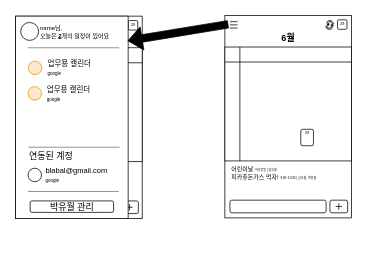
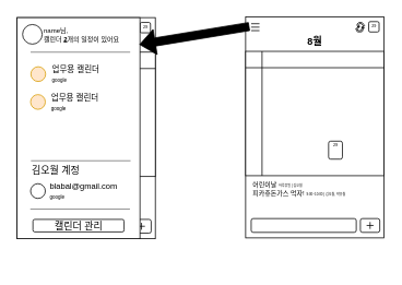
- <mxCell id="45" value="&lt;span style=&quot;font-size: 8px;&quot;&gt;name님,&lt;br style=&quot;font-size: 8px;&quot;&gt;오늘은 &lt;b&gt;&lt;u&gt;2&lt;/u&gt;&lt;/b&gt;개의 일정이 있어요&lt;/span&gt;" style="text;html=1;align=left;verticalAlign=middle;resizable=0;points=[];autosize=1;strokeColor=none;fillColor=none;fontSize=8;" vertex="1" parent="24"><mxGeometry x="30.69" y="5.91" width="120" height="30" as="geometry" /></mxCell>
+ <mxCell id="45" value="&lt;span style=&quot;font-size: 8px;&quot;&gt;name님,&lt;br style=&quot;font-size: 8px;&quot;&gt;캘린더 &lt;b&gt;&lt;u&gt;2&lt;/u&gt;&lt;/b&gt;개의 일정이 있어요&lt;/span&gt;" style="text;html=1;align=left;verticalAlign=middle;resizable=0;points=[];autosize=1;strokeColor=none;fillColor=none;fontSize=8;" vertex="1" parent="24"><mxGeometry x="30.69" y="5.91" width="120" height="30" as="geometry" /></mxCell>
- <mxCell id="11" value="6&lt;font style=&quot;font-size: 12px;&quot;&gt;월&lt;/font&gt;" style="text;html=1;align=center;verticalAlign=middle;whiteSpace=wrap;rounded=0;fontSize=12;fontStyle=1" vertex="1" parent="2"><mxGeometry x="33.75" y="5.062" width="101.25" height="50.625" as="geometry" /></mxCell>
+ <mxCell id="11" value="8&lt;font style=&quot;font-size: 12px;&quot;&gt;월&lt;/font&gt;" style="text;html=1;align=center;verticalAlign=middle;whiteSpace=wrap;rounded=0;fontSize=12;fontStyle=1" vertex="1" parent="2"><mxGeometry x="33.75" y="5.062" width="101.25" height="50.625" as="geometry" /></mxCell>
- <mxCell id="50" value="연동된 계정" style="text;html=1;align=center;verticalAlign=middle;resizable=0;points=[];autosize=1;strokeColor=none;fillColor=none;" vertex="1" parent="24"><mxGeometry x="6.75" y="173.81" width="81" height="26" as="geometry" /></mxCell>
+ <mxCell id="50" value="김오월 계정" style="text;html=1;align=center;verticalAlign=middle;resizable=0;points=[];autosize=1;strokeColor=none;fillColor=none;" vertex="1" parent="24"><mxGeometry x="6.75" y="173.81" width="81" height="26" as="geometry" /></mxCell>
- <mxCell id="44" value="박유월 관리" style="text;html=1;align=center;verticalAlign=middle;resizable=0;points=[];autosize=1;strokeColor=none;fillColor=none;" vertex="1" parent="24"><mxGeometry x="30.0" y="239.81" width="90" height="30" as="geometry" /></mxCell>
+ <mxCell id="44" value="캘린더 관리" style="text;html=1;align=center;verticalAlign=middle;resizable=0;points=[];autosize=1;strokeColor=none;fillColor=none;" vertex="1" parent="24"><mxGeometry x="30.0" y="239.81" width="90" height="30" as="geometry" /></mxCell>
